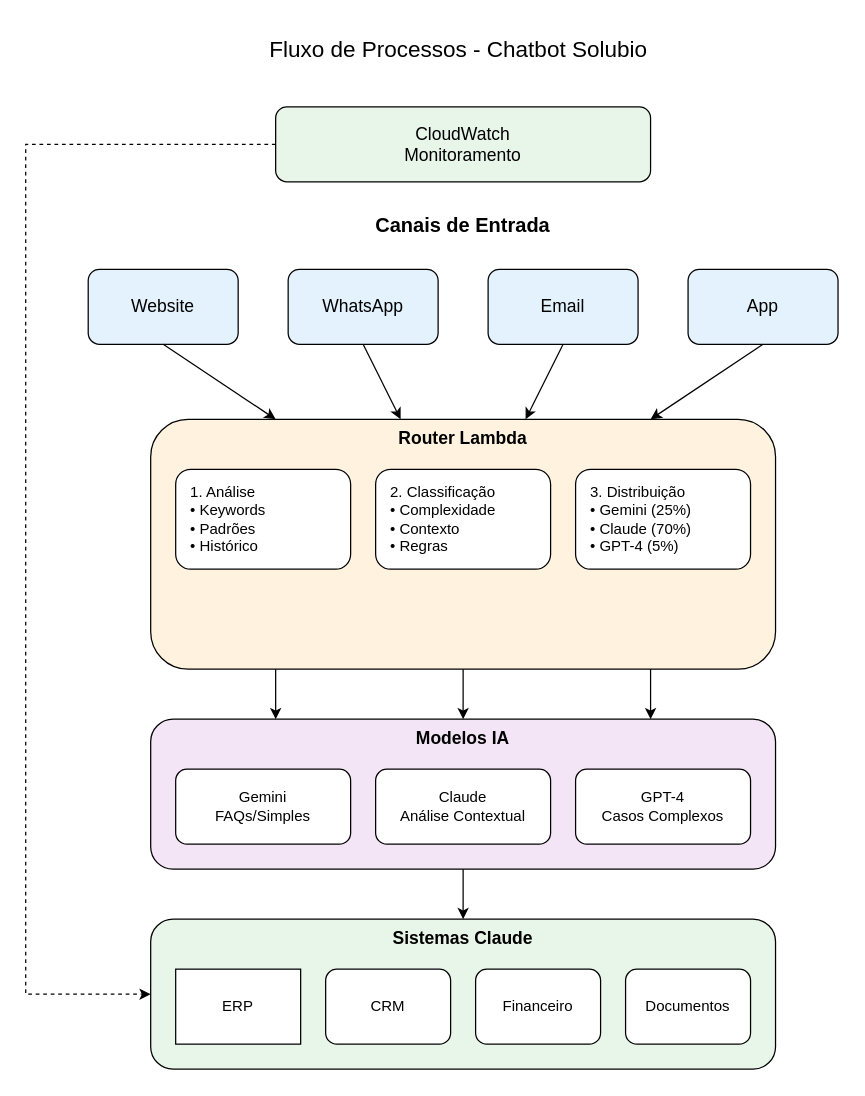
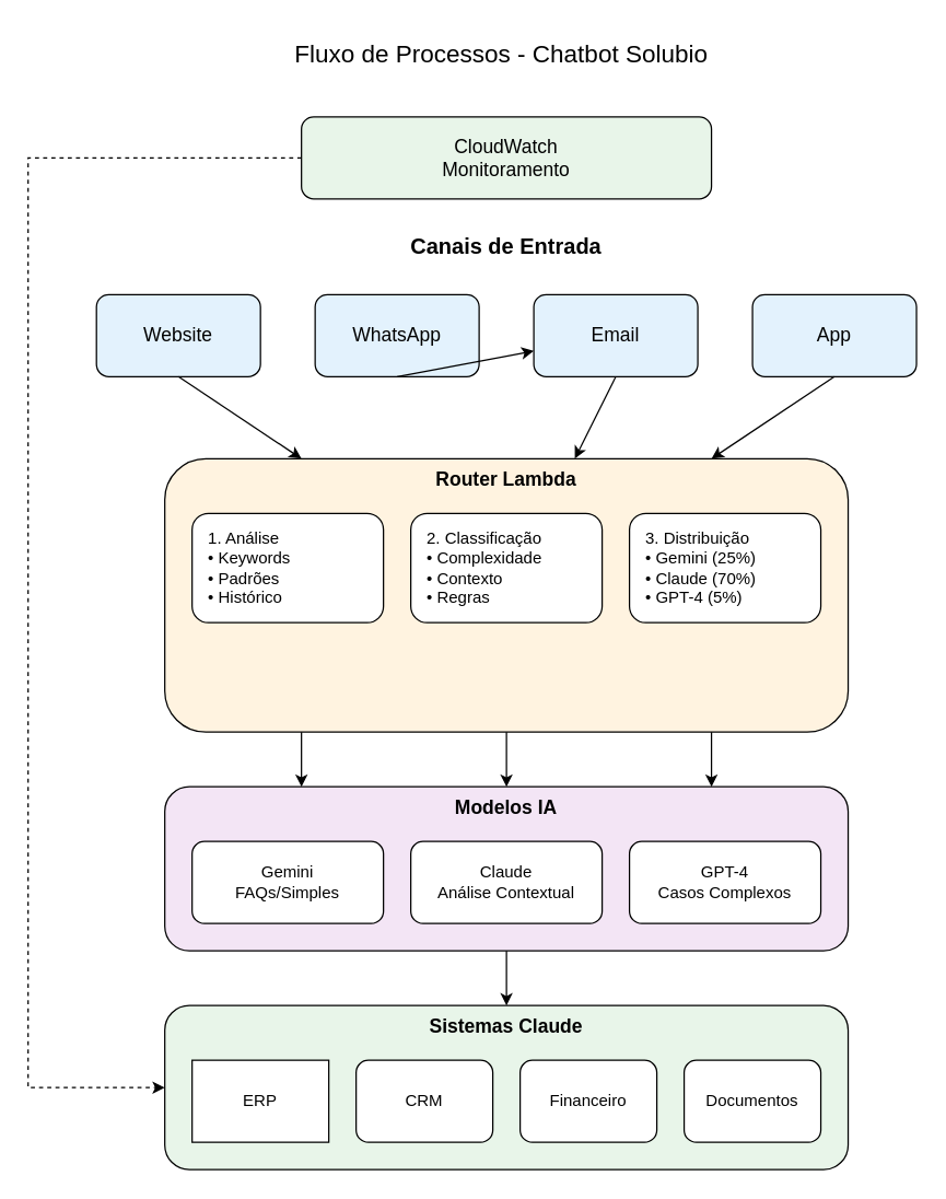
- <mxCell id="23" value="" style="endArrow=classic;html=1;rounded=0;exitX=0.5;exitY=1;exitDx=0;exitDy=0;entryX=0.4;entryY=0;entryDx=0;entryDy=0;" edge="1" parent="1" source="6" target="9"><mxGeometry width="50" height="50" relative="1" as="geometry" /></mxCell>
+ <mxCell id="23" value="" style="endArrow=classic;html=1;rounded=0;exitX=0.5;exitY=1;exitDx=0;exitDy=0;" edge="1" parent="1" source="6" target="7"><mxGeometry width="50" height="50" relative="1" as="geometry" /></mxCell>
